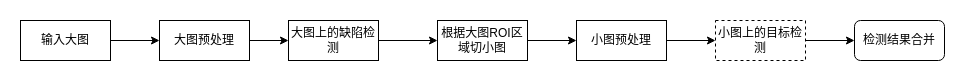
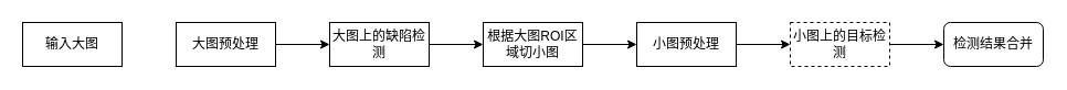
- <mxCell id="2" style="edgeStyle=orthogonalEdgeStyle;rounded=0;orthogonalLoop=1;jettySize=auto;html=1;exitX=1;exitY=0.5;exitDx=0;exitDy=0;entryX=0;entryY=0.5;entryDx=0;entryDy=0;" edge="1" parent="1" source="3" target="5"><mxGeometry relative="1" as="geometry" /></mxCell>
- <mxCell id="7" value="大图上的缺陷检测" style="rounded=0;whiteSpace=wrap;html=1;" vertex="1" parent="1"><mxGeometry x="288" y="20" width="90" height="40" as="geometry" /></mxCell>
+ <mxCell id="7" value="大图上的缺陷检测" style="rounded=0;whiteSpace=wrap;html=1;" vertex="1" parent="1"><mxGeometry x="298" y="20" width="90" height="40" as="geometry" /></mxCell>
